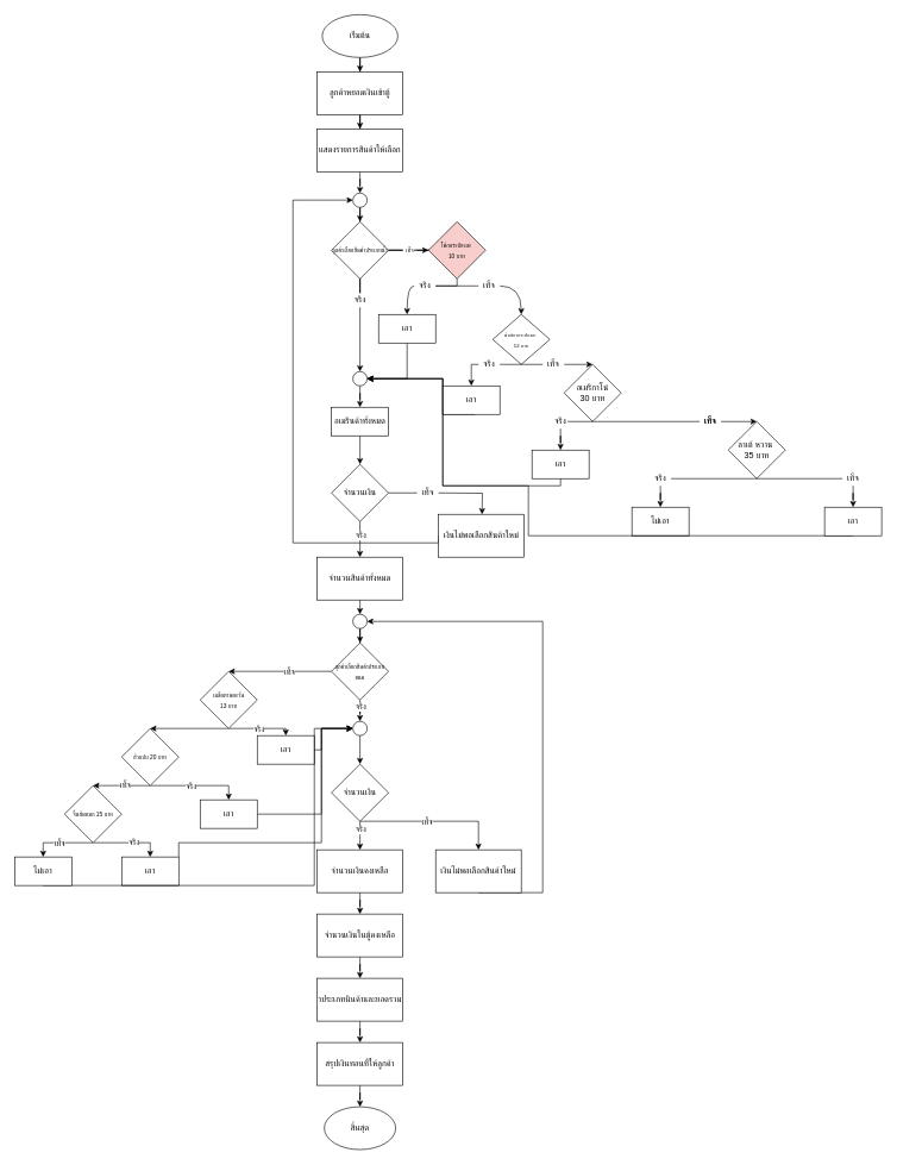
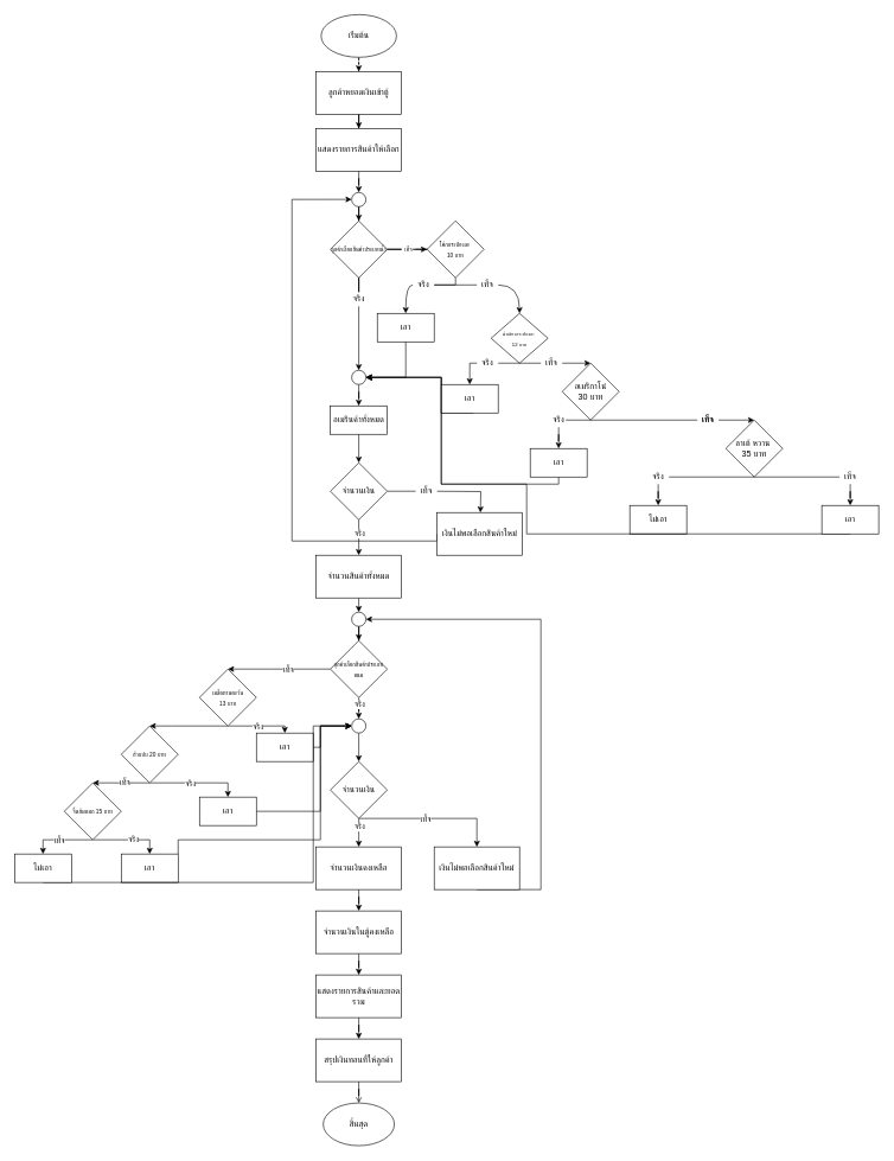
- <mxCell id="2" value="" style="edgeStyle=orthogonalEdgeStyle;rounded=0;orthogonalLoop=1;jettySize=auto;html=1;" edge="1" parent="1" source="3" target="5"><mxGeometry relative="1" as="geometry" /></mxCell>
+ <mxCell id="2" value="" style="edgeStyle=orthogonalEdgeStyle;rounded=0;orthogonalLoop=1;jettySize=auto;html=1;dashed=1;" edge="1" parent="1" source="3" target="5"><mxGeometry relative="1" as="geometry" /></mxCell>
- <mxCell id="14" value="&lt;span style=&quot;font-size: 8px;&quot;&gt;โค้กกระป๋องละ&amp;nbsp;&lt;/span&gt;&lt;div&gt;&lt;span style=&quot;font-size: 8px;&quot;&gt;10 บาท&lt;/span&gt;&lt;/div&gt;" style="rhombus;whiteSpace=wrap;html=1;fillColor=#f8cecc;" vertex="1" parent="1"><mxGeometry x="600" y="310" width="80" height="80" as="geometry" /></mxCell>
+ <mxCell id="14" value="&lt;span style=&quot;font-size: 8px;&quot;&gt;โค้กกระป๋องละ&amp;nbsp;&lt;/span&gt;&lt;div&gt;&lt;span style=&quot;font-size: 8px;&quot;&gt;10 บาท&lt;/span&gt;&lt;/div&gt;" style="rhombus;whiteSpace=wrap;html=1;" vertex="1" parent="1"><mxGeometry x="600" y="310" width="80" height="80" as="geometry" /></mxCell>
- <mxCell id="87" value="าประเภทนินค้าและยอดรวม" style="rounded=0;whiteSpace=wrap;html=1;" vertex="1" parent="1"><mxGeometry x="444" y="1370" width="120" height="60" as="geometry" /></mxCell>
+ <mxCell id="87" value="แสดงรายการสินค้าและยอดรวม" style="rounded=0;whiteSpace=wrap;html=1;" vertex="1" parent="1"><mxGeometry x="444" y="1370" width="120" height="60" as="geometry" /></mxCell>
- <mxCell id="88" value="" style="edgeStyle=orthogonalEdgeStyle;rounded=0;orthogonalLoop=1;jettySize=auto;html=1;" edge="1" parent="1" source="89" target="90"><mxGeometry relative="1" as="geometry" /></mxCell>
+ <mxCell id="88" value="" style="edgeStyle=orthogonalEdgeStyle;rounded=0;orthogonalLoop=1;jettySize=auto;html=1;endArrow=open;" edge="1" parent="1" source="89" target="90"><mxGeometry relative="1" as="geometry" /></mxCell>
